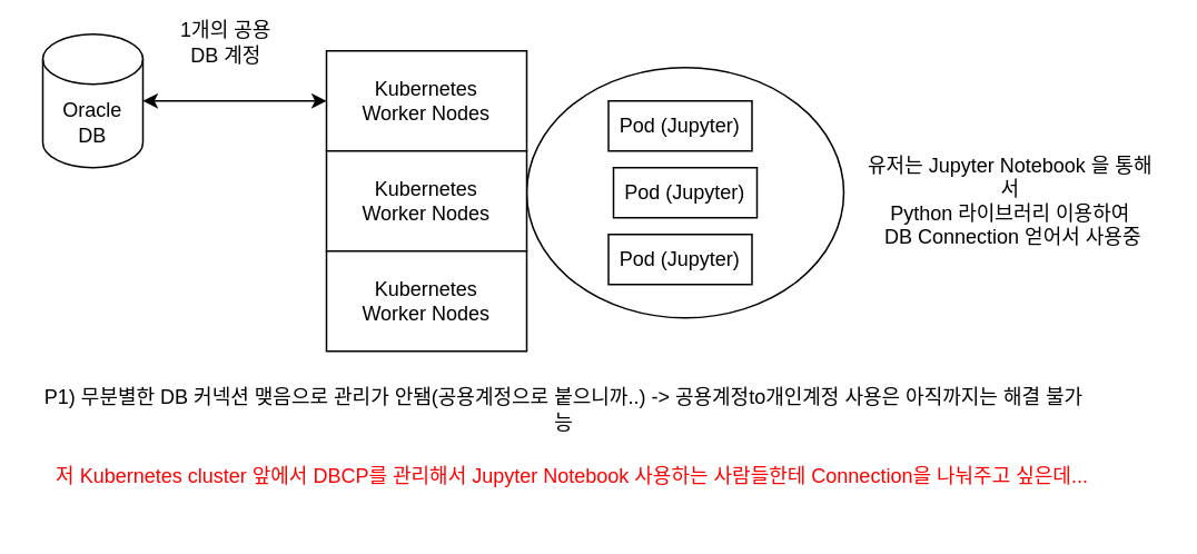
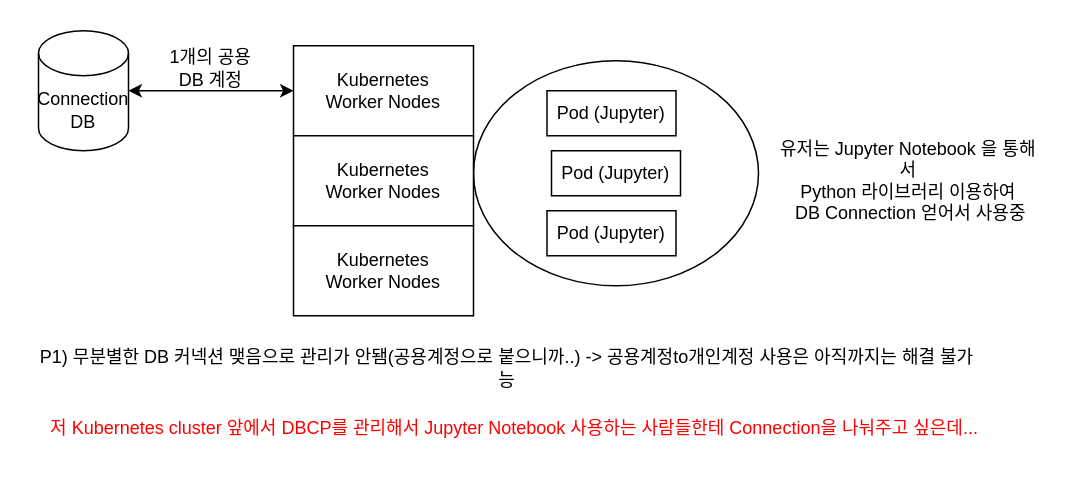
- <mxCell id="9" value="1개의 공용&lt;br&gt;DB 계정" style="text;html=1;strokeColor=none;fillColor=none;align=center;verticalAlign=middle;whiteSpace=wrap;rounded=0;" vertex="1" parent="1"><mxGeometry x="100" y="10" width="70" height="30" as="geometry" /></mxCell>
+ <mxCell id="9" value="1개의 공용&lt;br&gt;DB 계정" style="text;html=1;strokeColor=none;fillColor=none;align=center;verticalAlign=middle;whiteSpace=wrap;rounded=0;" vertex="1" parent="1"><mxGeometry x="105" y="30" width="70" height="30" as="geometry" /></mxCell>
- <mxCell id="2" value="Oracle&lt;br&gt;DB" style="shape=cylinder3;whiteSpace=wrap;html=1;boundedLbl=1;backgroundOutline=1;size=15;" vertex="1" parent="1"><mxGeometry x="25" y="20" width="60" height="80" as="geometry" /></mxCell>
+ <mxCell id="2" value="Connection&lt;br&gt;DB" style="shape=cylinder3;whiteSpace=wrap;html=1;boundedLbl=1;backgroundOutline=1;size=15;" vertex="1" parent="1"><mxGeometry x="25" y="20" width="60" height="80" as="geometry" /></mxCell>
